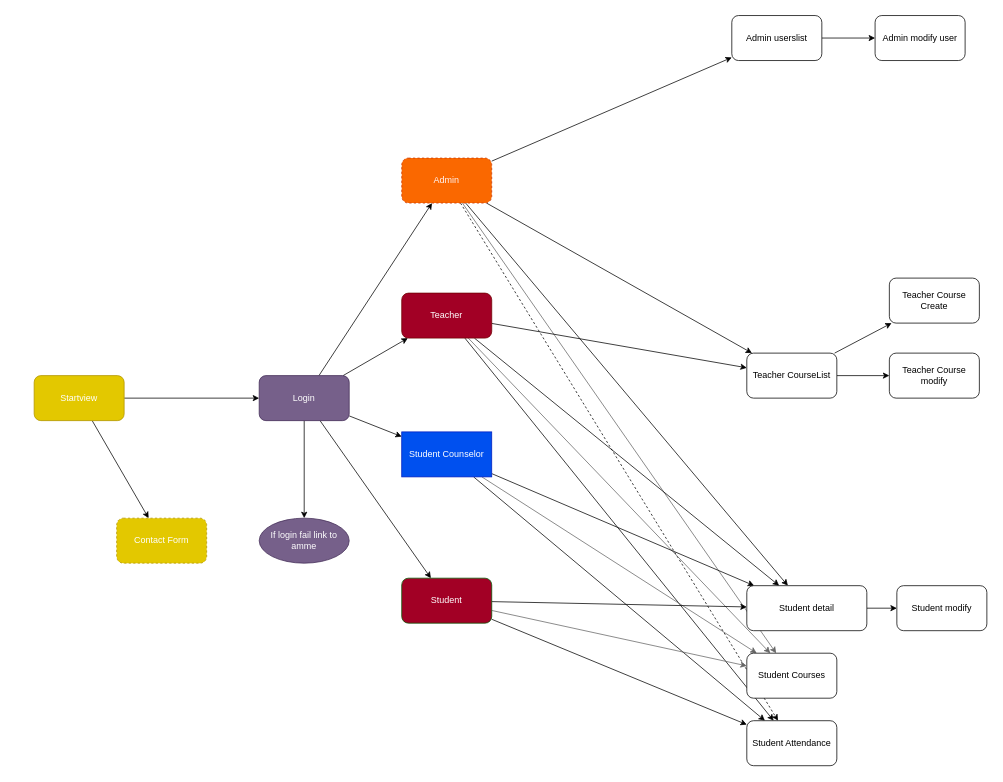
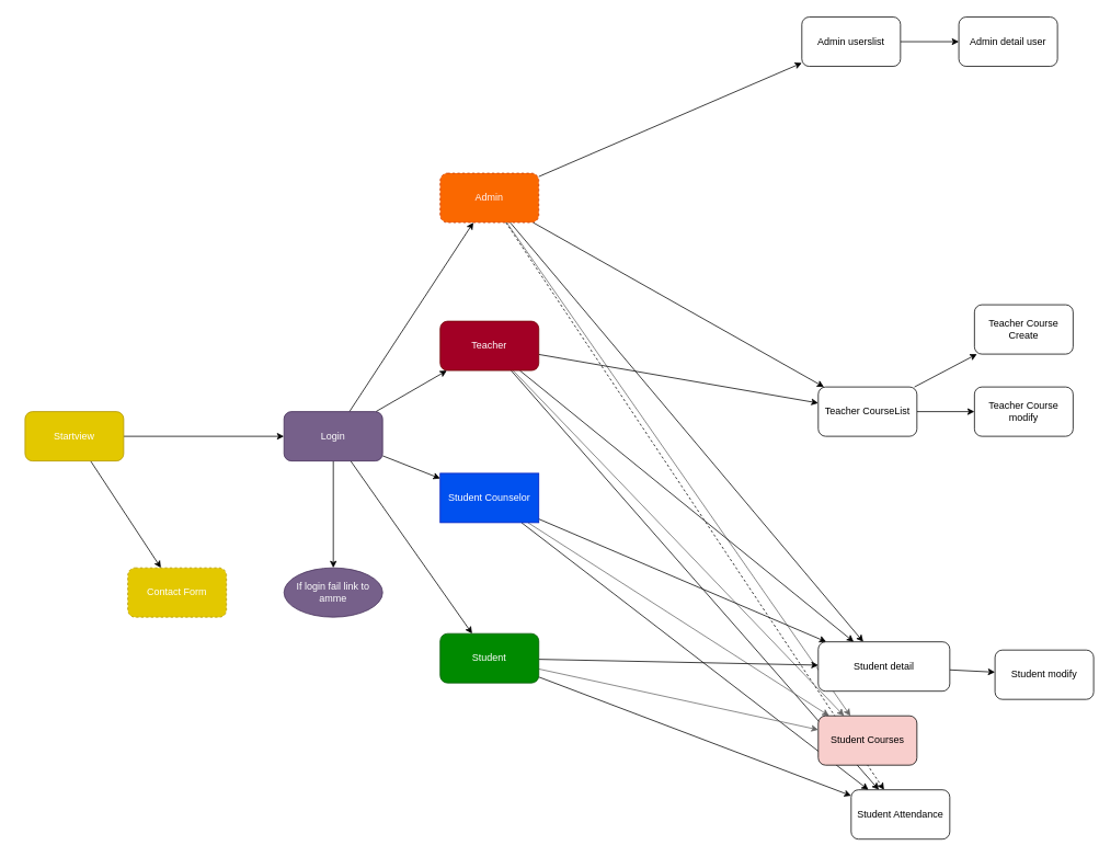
- <mxCell id="42" value="&lt;div style=&quot;text-align: start;&quot;&gt;Admin modify user&lt;/div&gt;" style="rounded=1;whiteSpace=wrap;html=1;" vertex="1" parent="1"><mxGeometry x="1166" width="120" height="60" as="geometry" y="20" /></mxCell>
+ <mxCell id="42" value="&lt;div style=&quot;text-align: start;&quot;&gt;Admin detail user&lt;/div&gt;" style="rounded=1;whiteSpace=wrap;html=1;" vertex="1" parent="1"><mxGeometry x="1166" width="120" height="60" as="geometry" y="20" /></mxCell>
- <mxCell id="4" value="&lt;font color=&quot;#ffffff&quot;&gt;Startview&lt;/font&gt;" style="rounded=1;whiteSpace=wrap;html=1;fillColor=#e3c800;fontColor=#000000;strokeColor=#B09500;" parent="1" vertex="1"><mxGeometry x="45" y="500" width="120" height="60" as="geometry" /></mxCell>
+ <mxCell id="4" value="&lt;font color=&quot;#ffffff&quot;&gt;Startview&lt;/font&gt;" style="rounded=1;whiteSpace=wrap;html=1;fillColor=#e3c800;fontColor=#000000;strokeColor=#B09500;" parent="1" vertex="1"><mxGeometry x="30" y="500" width="120" height="60" as="geometry" /></mxCell>
- <mxCell id="29" value="Student" style="rounded=1;whiteSpace=wrap;html=1;fillColor=#a20025;fontColor=#ffffff;strokeColor=#005700;" vertex="1" parent="1"><mxGeometry x="535" y="770" width="120" height="60" as="geometry" /></mxCell>
+ <mxCell id="29" value="Student" style="rounded=1;whiteSpace=wrap;html=1;fillColor=#008a00;fontColor=#ffffff;strokeColor=#005700;" vertex="1" parent="1"><mxGeometry x="535" y="770" width="120" height="60" as="geometry" /></mxCell>
- <mxCell id="38" value="Student modify" style="rounded=1;whiteSpace=wrap;html=1;" vertex="1" parent="1"><mxGeometry x="1195" y="780" width="120" height="60" as="geometry" /></mxCell>
+ <mxCell id="38" value="Student modify" style="rounded=1;whiteSpace=wrap;html=1;" vertex="1" parent="1"><mxGeometry x="1210" y="790" width="120" height="60" as="geometry" /></mxCell>
- <mxCell id="32" value="Student Courses" style="rounded=1;whiteSpace=wrap;html=1;" vertex="1" parent="1"><mxGeometry x="995" y="870" width="120" height="60" as="geometry" /></mxCell>
+ <mxCell id="32" value="Student Courses" style="rounded=1;whiteSpace=wrap;html=1;fillColor=#f8cecc;" vertex="1" parent="1"><mxGeometry x="995" y="870" width="120" height="60" as="geometry" /></mxCell>
- <mxCell id="39" value="Student Attendance" style="rounded=1;whiteSpace=wrap;html=1;" vertex="1" parent="1"><mxGeometry x="995" y="960" width="120" height="60" as="geometry" /></mxCell>
+ <mxCell id="39" value="Student Attendance" style="rounded=1;whiteSpace=wrap;html=1;" vertex="1" parent="1"><mxGeometry x="1035" y="960" width="120" height="60" as="geometry" /></mxCell>
